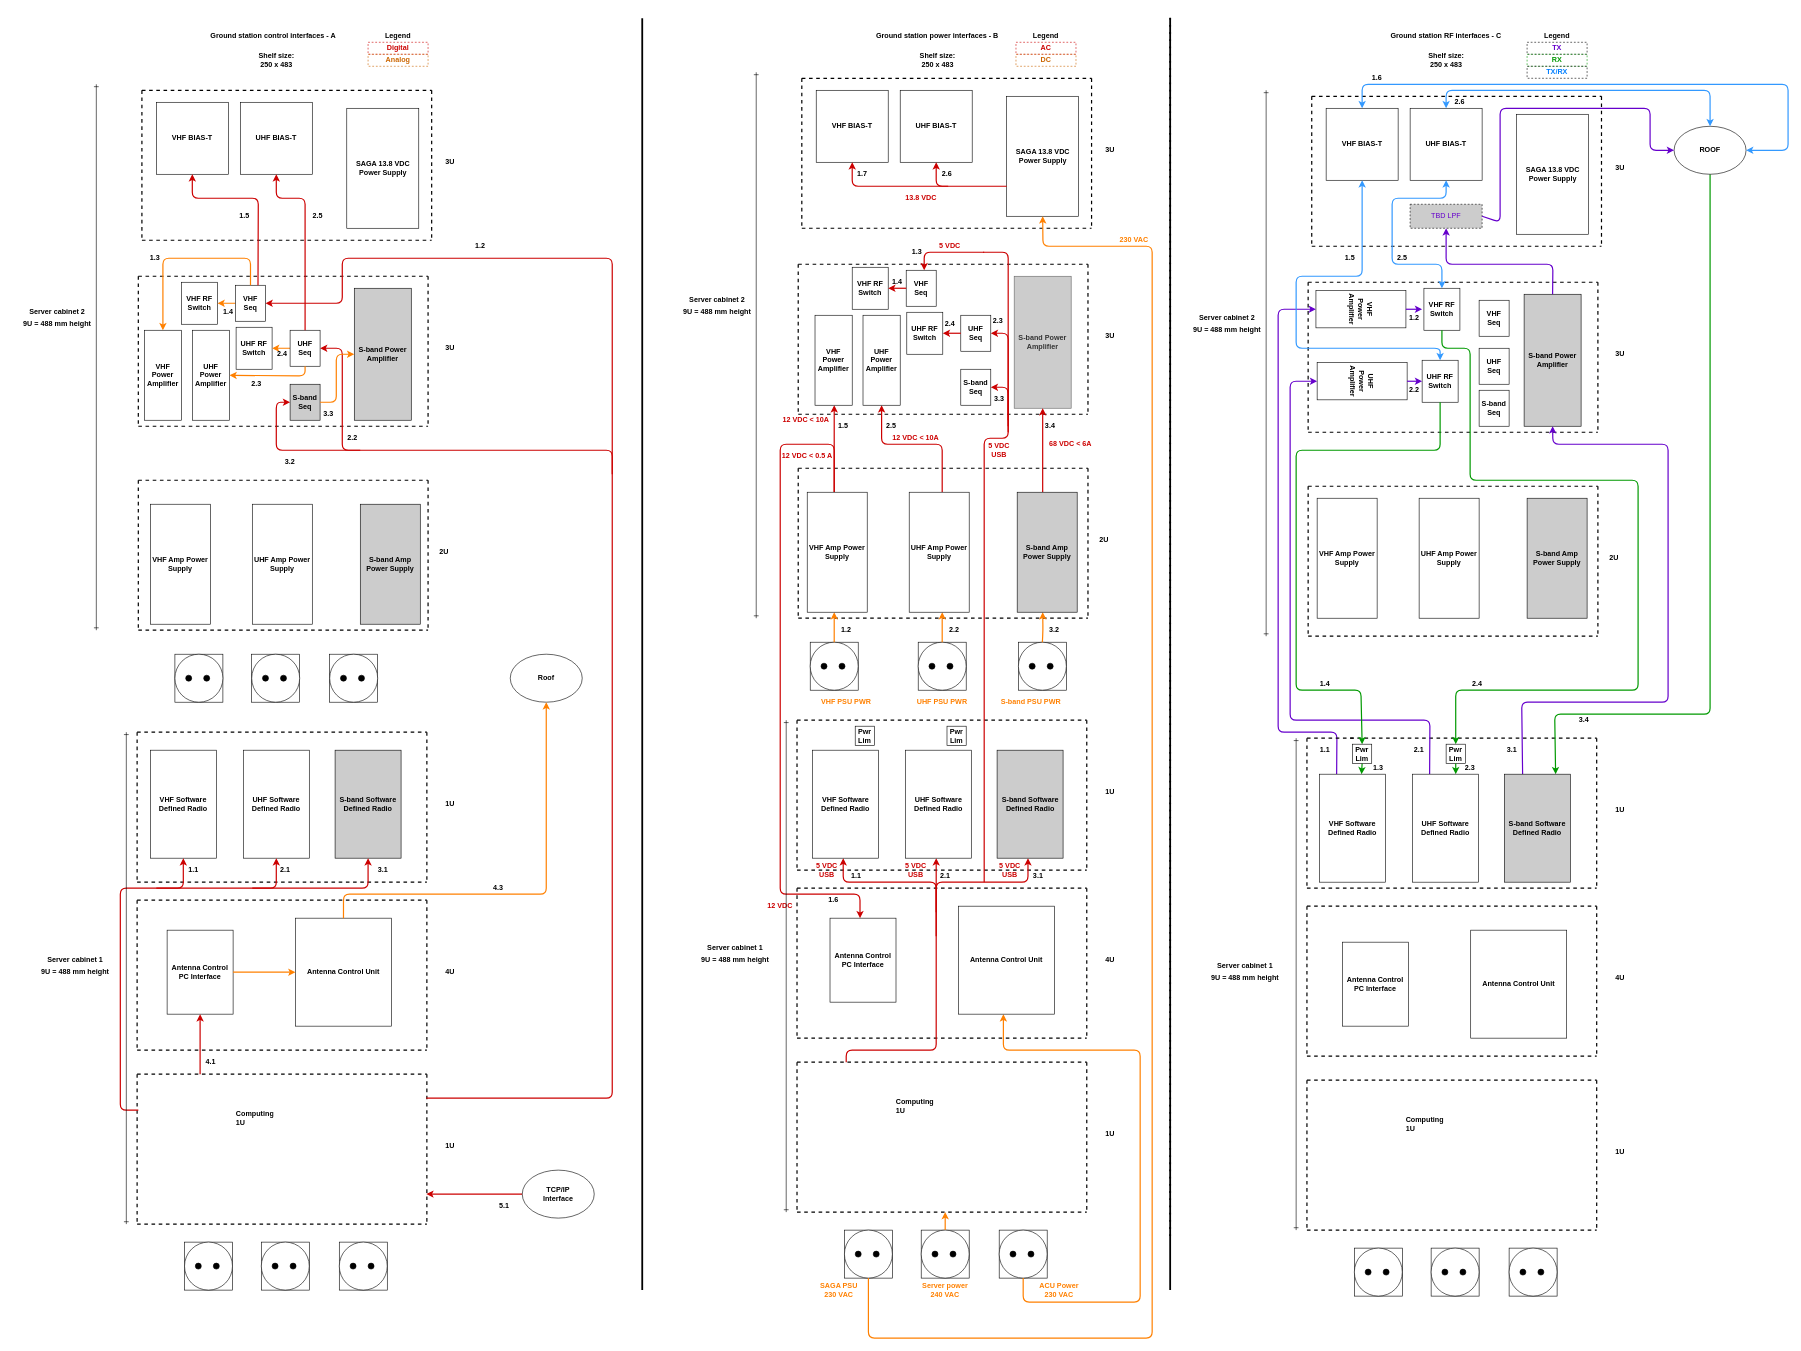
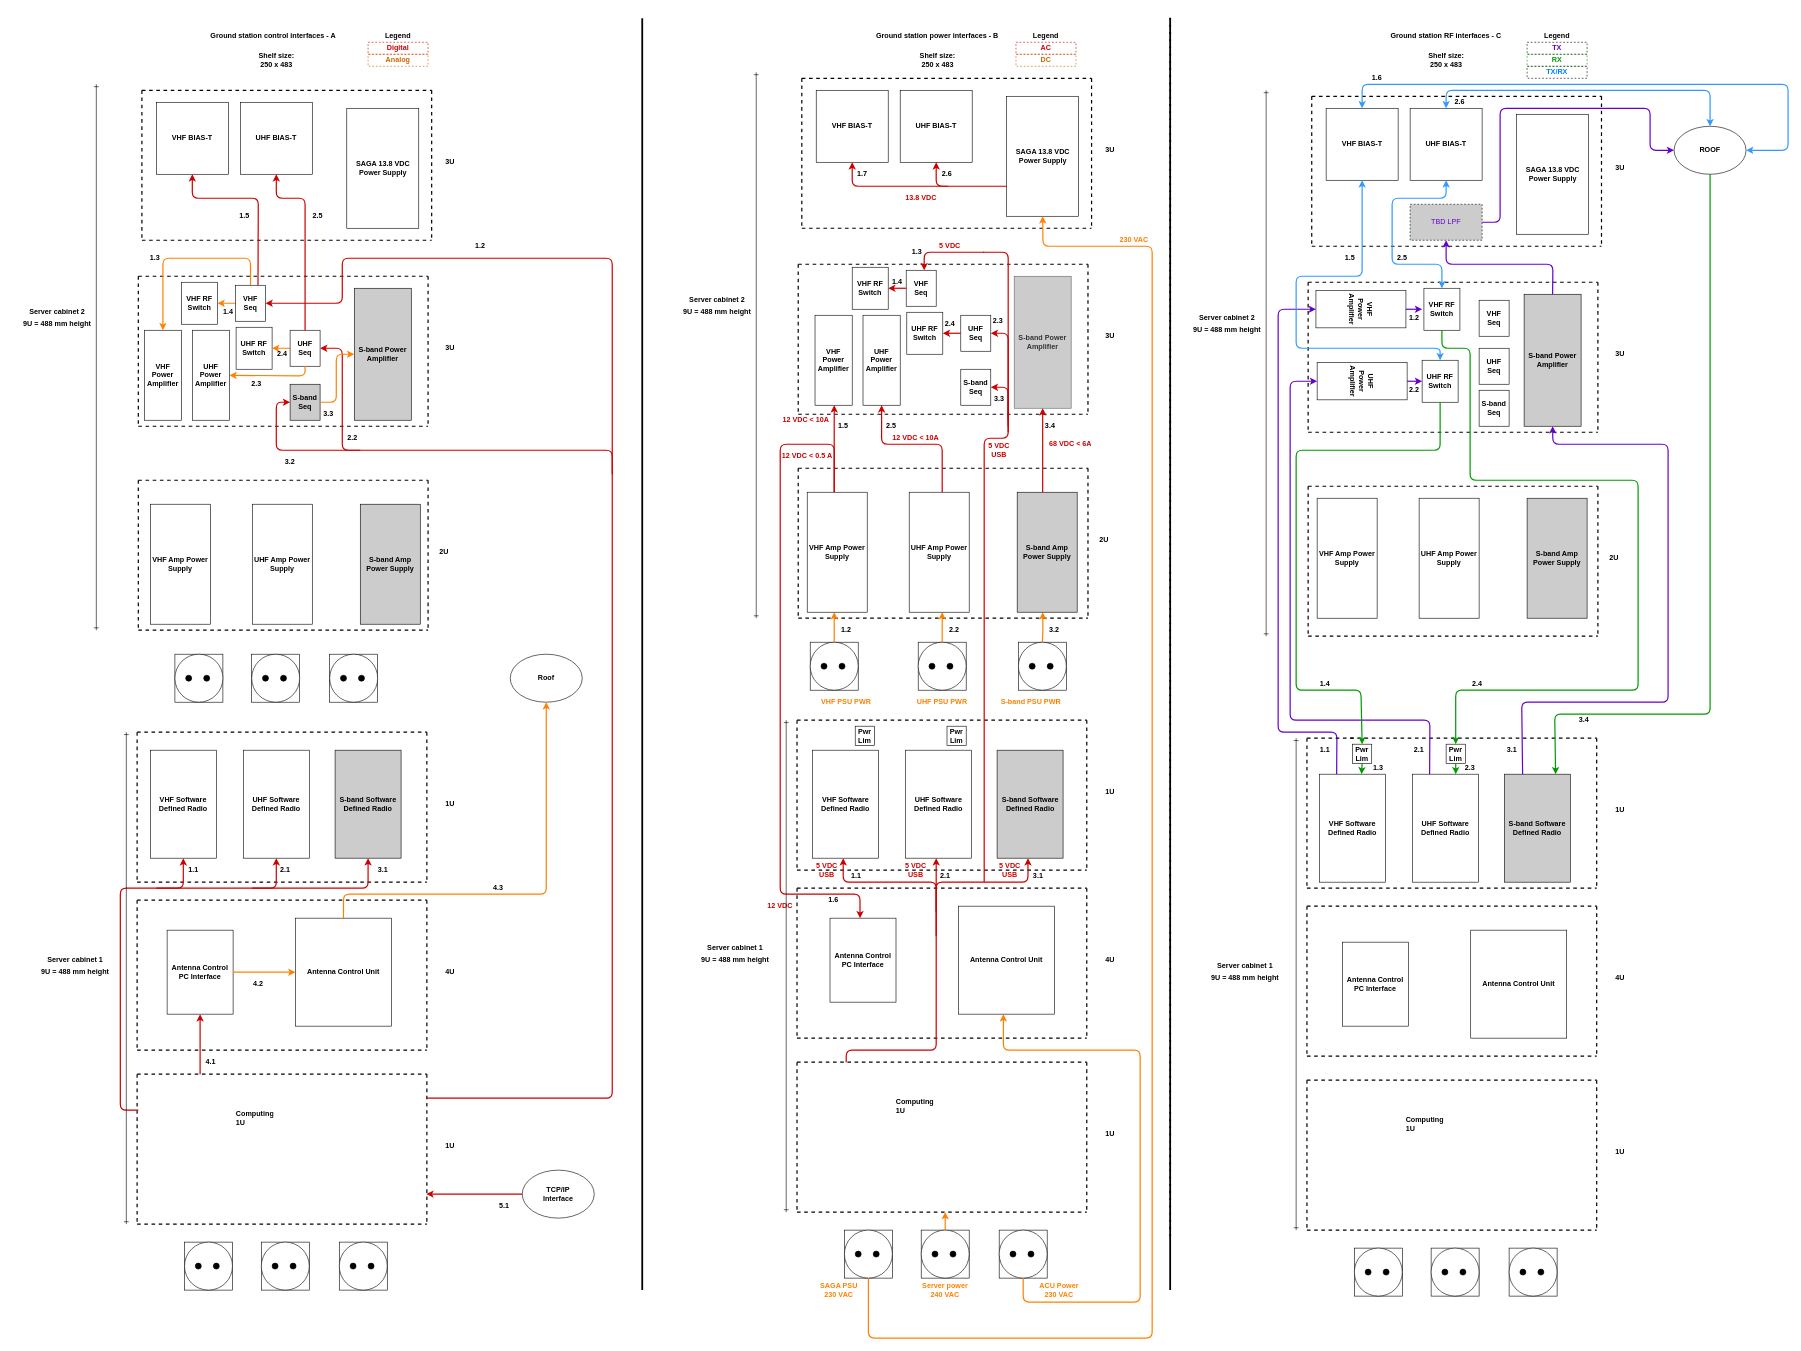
- <mxCell id="317" value="TBD LPF" style="rounded=0;whiteSpace=wrap;html=1;fontColor=#6600CC;dashed=1;fillColor=#CCCCCC;" vertex="1" parent="1"><mxGeometry x="2350" y="340" width="120" height="40" as="geometry" /></mxCell>
+ <mxCell id="317" value="TBD LPF" style="rounded=0;whiteSpace=wrap;html=1;fontColor=#6600CC;dashed=1;fillColor=#CCCCCC;" vertex="1" parent="1"><mxGeometry x="2350" y="340" width="120" height="60" as="geometry" /></mxCell>
+ <mxCell id="104" value="4.2" style="text;html=1;strokeColor=none;fillColor=none;align=center;verticalAlign=middle;whiteSpace=wrap;rounded=0;fontStyle=1" vertex="1" parent="1"><mxGeometry x="410" y="1630" width="40" height="20" as="geometry" /></mxCell>
